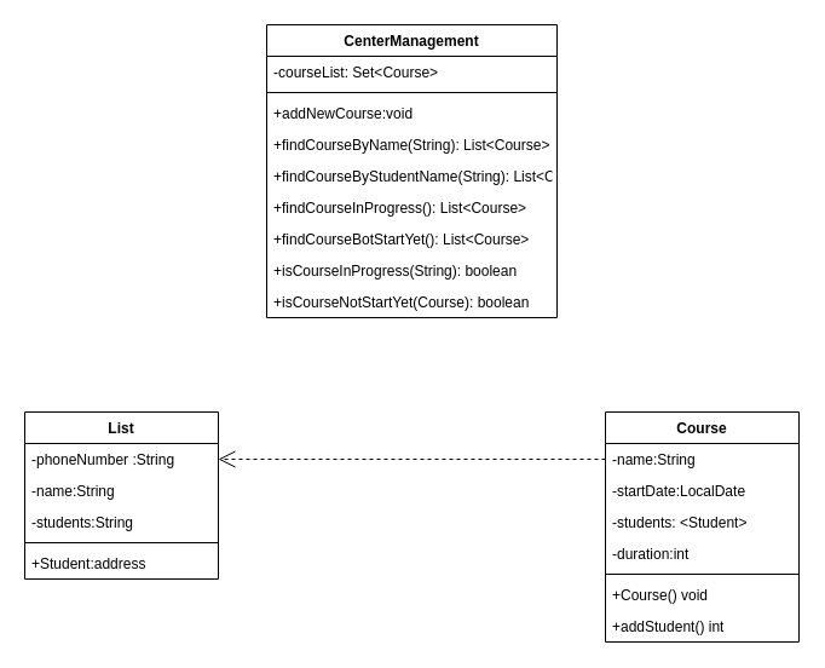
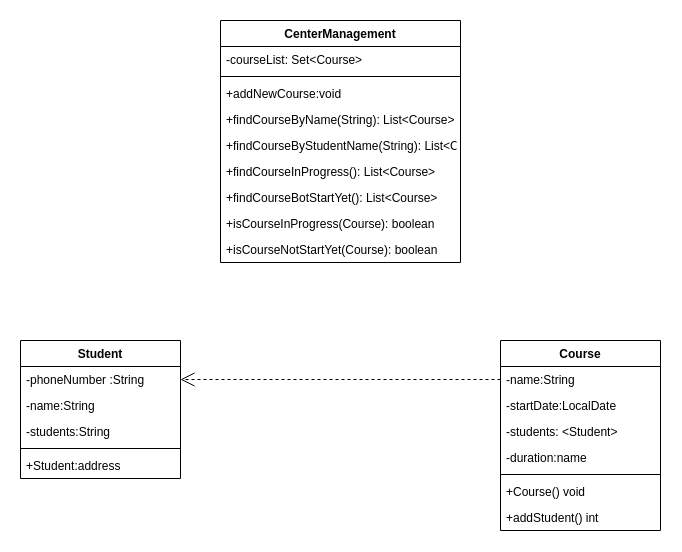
- <mxCell id="19" value="+isCourseInProgress(String): boolean" style="text;strokeColor=none;fillColor=none;align=left;verticalAlign=top;spacingLeft=4;spacingRight=4;overflow=hidden;rotatable=0;points=[[0,0.5],[1,0.5]];portConstraint=eastwest;" vertex="1" parent="11"><mxGeometry y="190" width="240" height="26" as="geometry" /></mxCell>
+ <mxCell id="19" value="+isCourseInProgress(Course): boolean" style="text;strokeColor=none;fillColor=none;align=left;verticalAlign=top;spacingLeft=4;spacingRight=4;overflow=hidden;rotatable=0;points=[[0,0.5],[1,0.5]];portConstraint=eastwest;" vertex="1" parent="11"><mxGeometry y="190" width="240" height="26" as="geometry" /></mxCell>
- <mxCell id="21" value="List" style="swimlane;fontStyle=1;align=center;verticalAlign=top;childLayout=stackLayout;horizontal=1;startSize=26;horizontalStack=0;resizeParent=1;resizeParentMax=0;resizeLast=0;collapsible=1;marginBottom=0;" vertex="1" parent="1"><mxGeometry x="20" y="340" width="160" height="138" as="geometry" /></mxCell>
+ <mxCell id="21" value="Student" style="swimlane;fontStyle=1;align=center;verticalAlign=top;childLayout=stackLayout;horizontal=1;startSize=26;horizontalStack=0;resizeParent=1;resizeParentMax=0;resizeLast=0;collapsible=1;marginBottom=0;" vertex="1" parent="1"><mxGeometry x="20" y="340" width="160" height="138" as="geometry" /></mxCell>
- <mxCell id="6" value="-duration:int" style="text;strokeColor=none;fillColor=none;align=left;verticalAlign=top;spacingLeft=4;spacingRight=4;overflow=hidden;rotatable=0;points=[[0,0.5],[1,0.5]];portConstraint=eastwest;" vertex="1" parent="2"><mxGeometry y="104" width="160" height="26" as="geometry" /></mxCell>
+ <mxCell id="6" value="-duration:name" style="text;strokeColor=none;fillColor=none;align=left;verticalAlign=top;spacingLeft=4;spacingRight=4;overflow=hidden;rotatable=0;points=[[0,0.5],[1,0.5]];portConstraint=eastwest;" vertex="1" parent="2"><mxGeometry y="104" width="160" height="26" as="geometry" /></mxCell>
